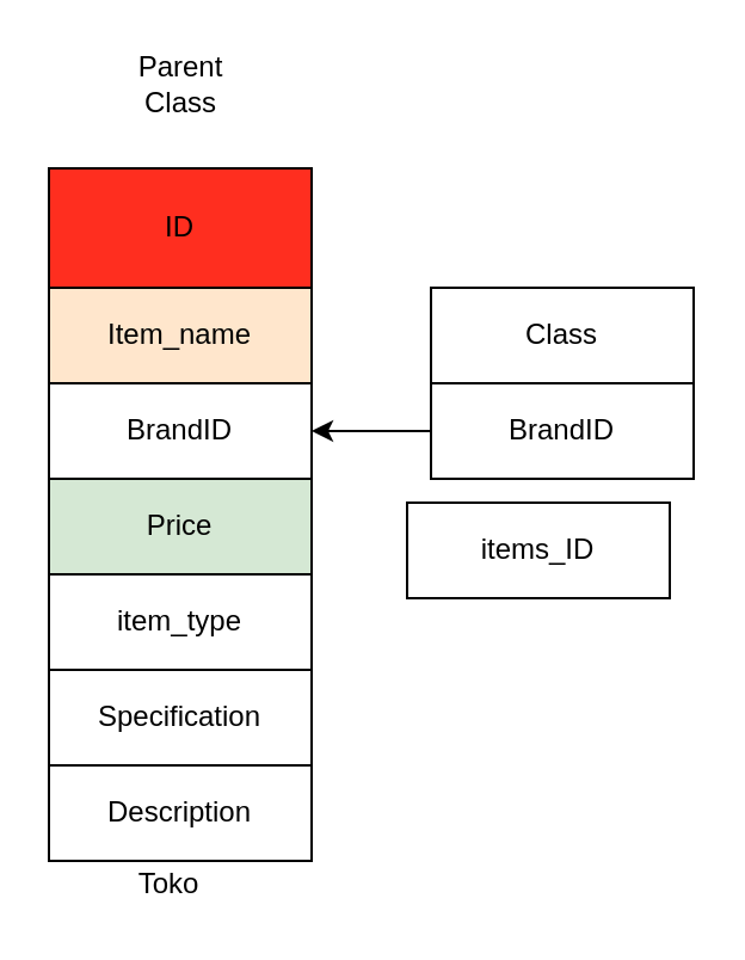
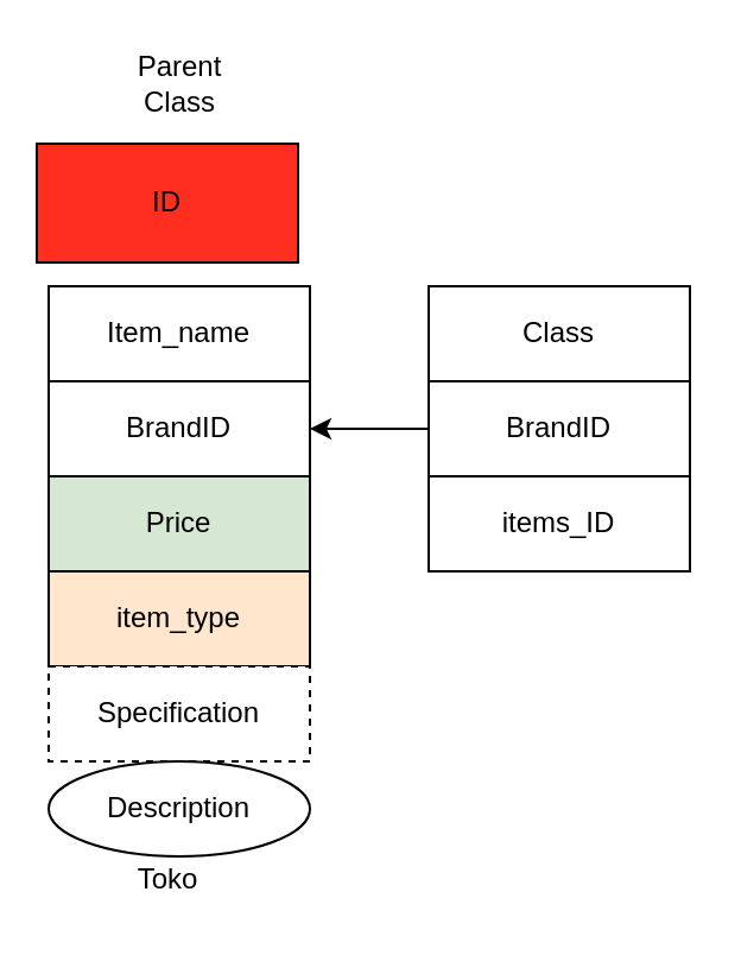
- <mxCell id="2" value="ID" style="rounded=0;whiteSpace=wrap;html=1;fillColor=#FF2E1F;" vertex="1" parent="1"><mxGeometry x="20" y="70" width="110" height="50" as="geometry" /></mxCell>
+ <mxCell id="2" value="ID" style="rounded=0;whiteSpace=wrap;html=1;fillColor=#FF2E1F;" vertex="1" parent="1"><mxGeometry x="15" y="60" width="110" height="50" as="geometry" /></mxCell>
- <mxCell id="5" value="Item_name" style="rounded=0;whiteSpace=wrap;html=1;fillColor=#ffe6cc;" vertex="1" parent="1"><mxGeometry x="20" y="120" width="110" height="40" as="geometry" /></mxCell>
+ <mxCell id="5" value="Item_name" style="rounded=0;whiteSpace=wrap;html=1;" vertex="1" parent="1"><mxGeometry x="20" y="120" width="110" height="40" as="geometry" /></mxCell>
- <mxCell id="14" value="items_ID" style="rounded=0;whiteSpace=wrap;html=1;" vertex="1" parent="1"><mxGeometry x="170" y="210" width="110" height="40" as="geometry" /></mxCell>
+ <mxCell id="14" value="items_ID" style="rounded=0;whiteSpace=wrap;html=1;" vertex="1" parent="1"><mxGeometry x="180" y="200" width="110" height="40" as="geometry" /></mxCell>
- <mxCell id="3" value="item_type" style="rounded=0;whiteSpace=wrap;html=1;" vertex="1" parent="1"><mxGeometry x="20" y="240" width="110" height="40" as="geometry" /></mxCell>
+ <mxCell id="3" value="item_type" style="rounded=0;whiteSpace=wrap;html=1;fillColor=#ffe6cc;" vertex="1" parent="1"><mxGeometry x="20" y="240" width="110" height="40" as="geometry" /></mxCell>
- <mxCell id="4" value="Specification" style="rounded=0;whiteSpace=wrap;html=1;" vertex="1" parent="1"><mxGeometry x="20" y="280" width="110" height="40" as="geometry" /></mxCell>
+ <mxCell id="4" value="Specification" style="rounded=0;whiteSpace=wrap;html=1;dashed=1;" vertex="1" parent="1"><mxGeometry x="20" y="280" width="110" height="40" as="geometry" /></mxCell>
- <mxCell id="8" value="Description" style="rounded=0;whiteSpace=wrap;html=1;" vertex="1" parent="1"><mxGeometry x="20" y="320" width="110" height="40" as="geometry" /></mxCell>
+ <mxCell id="8" value="Description" style="ellipse;whiteSpace=wrap;html=1;" vertex="1" parent="1"><mxGeometry x="20" y="320" width="110" height="40" as="geometry" /></mxCell>
